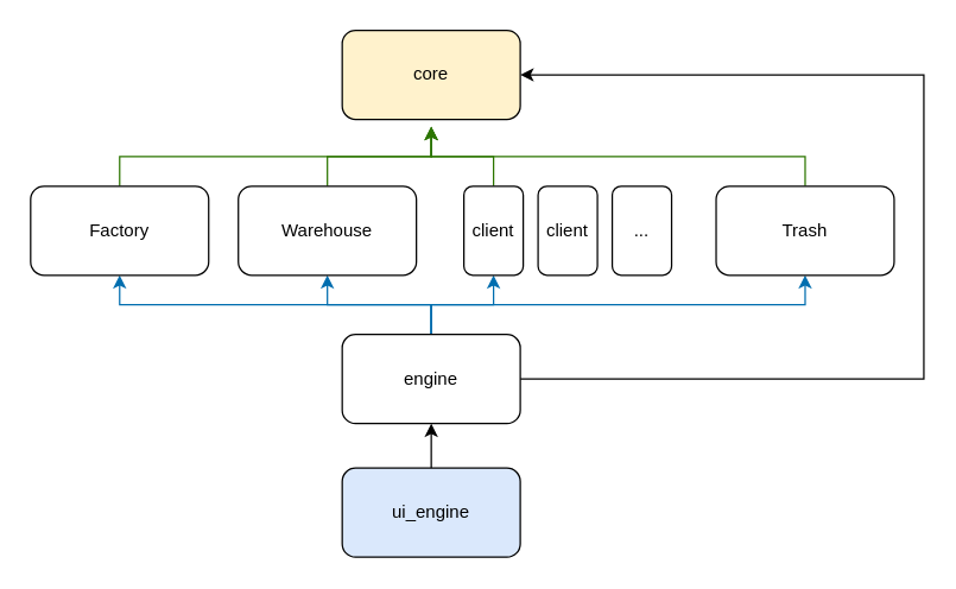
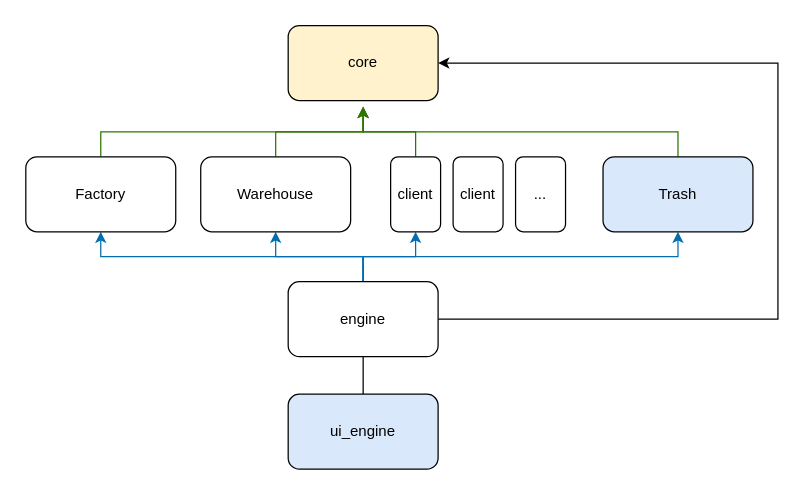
- <mxCell id="11" value="Trash" style="rounded=1;whiteSpace=wrap;html=1;" parent="1" vertex="1"><mxGeometry x="482" y="125" width="120" height="60" as="geometry" /></mxCell>
+ <mxCell id="11" value="Trash" style="rounded=1;whiteSpace=wrap;html=1;fillColor=#dae8fc;" parent="1" vertex="1"><mxGeometry x="482" y="125" width="120" height="60" as="geometry" /></mxCell>
- <mxCell id="2" style="edgeStyle=orthogonalEdgeStyle;rounded=0;orthogonalLoop=1;jettySize=auto;html=1;" parent="1" source="3" target="9" edge="1"><mxGeometry relative="1" as="geometry" /></mxCell>
+ <mxCell id="2" style="edgeStyle=orthogonalEdgeStyle;rounded=0;orthogonalLoop=1;jettySize=auto;html=1;endArrow=none;" parent="1" source="3" target="9" edge="1"><mxGeometry relative="1" as="geometry" /></mxCell>
